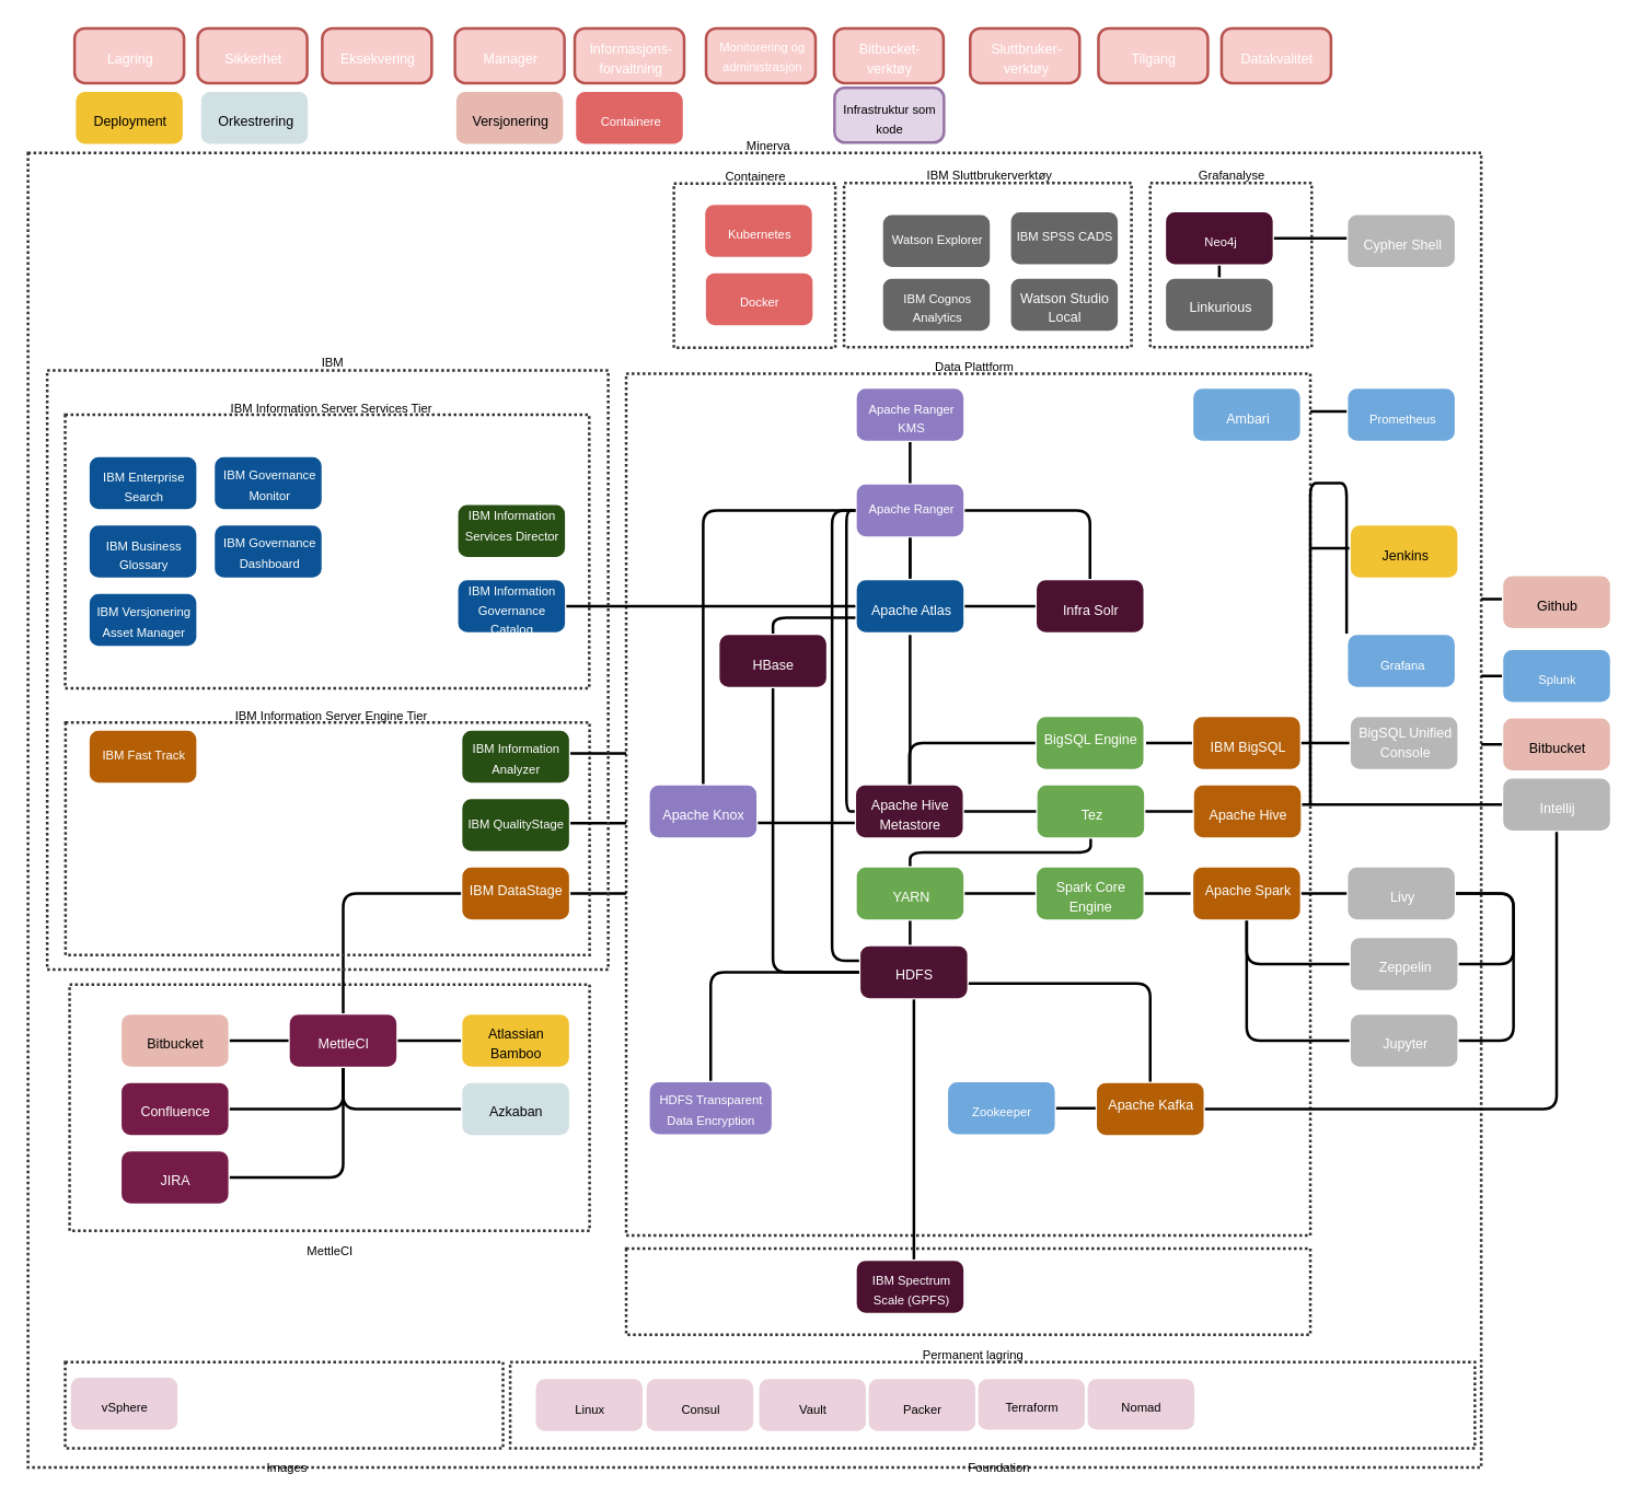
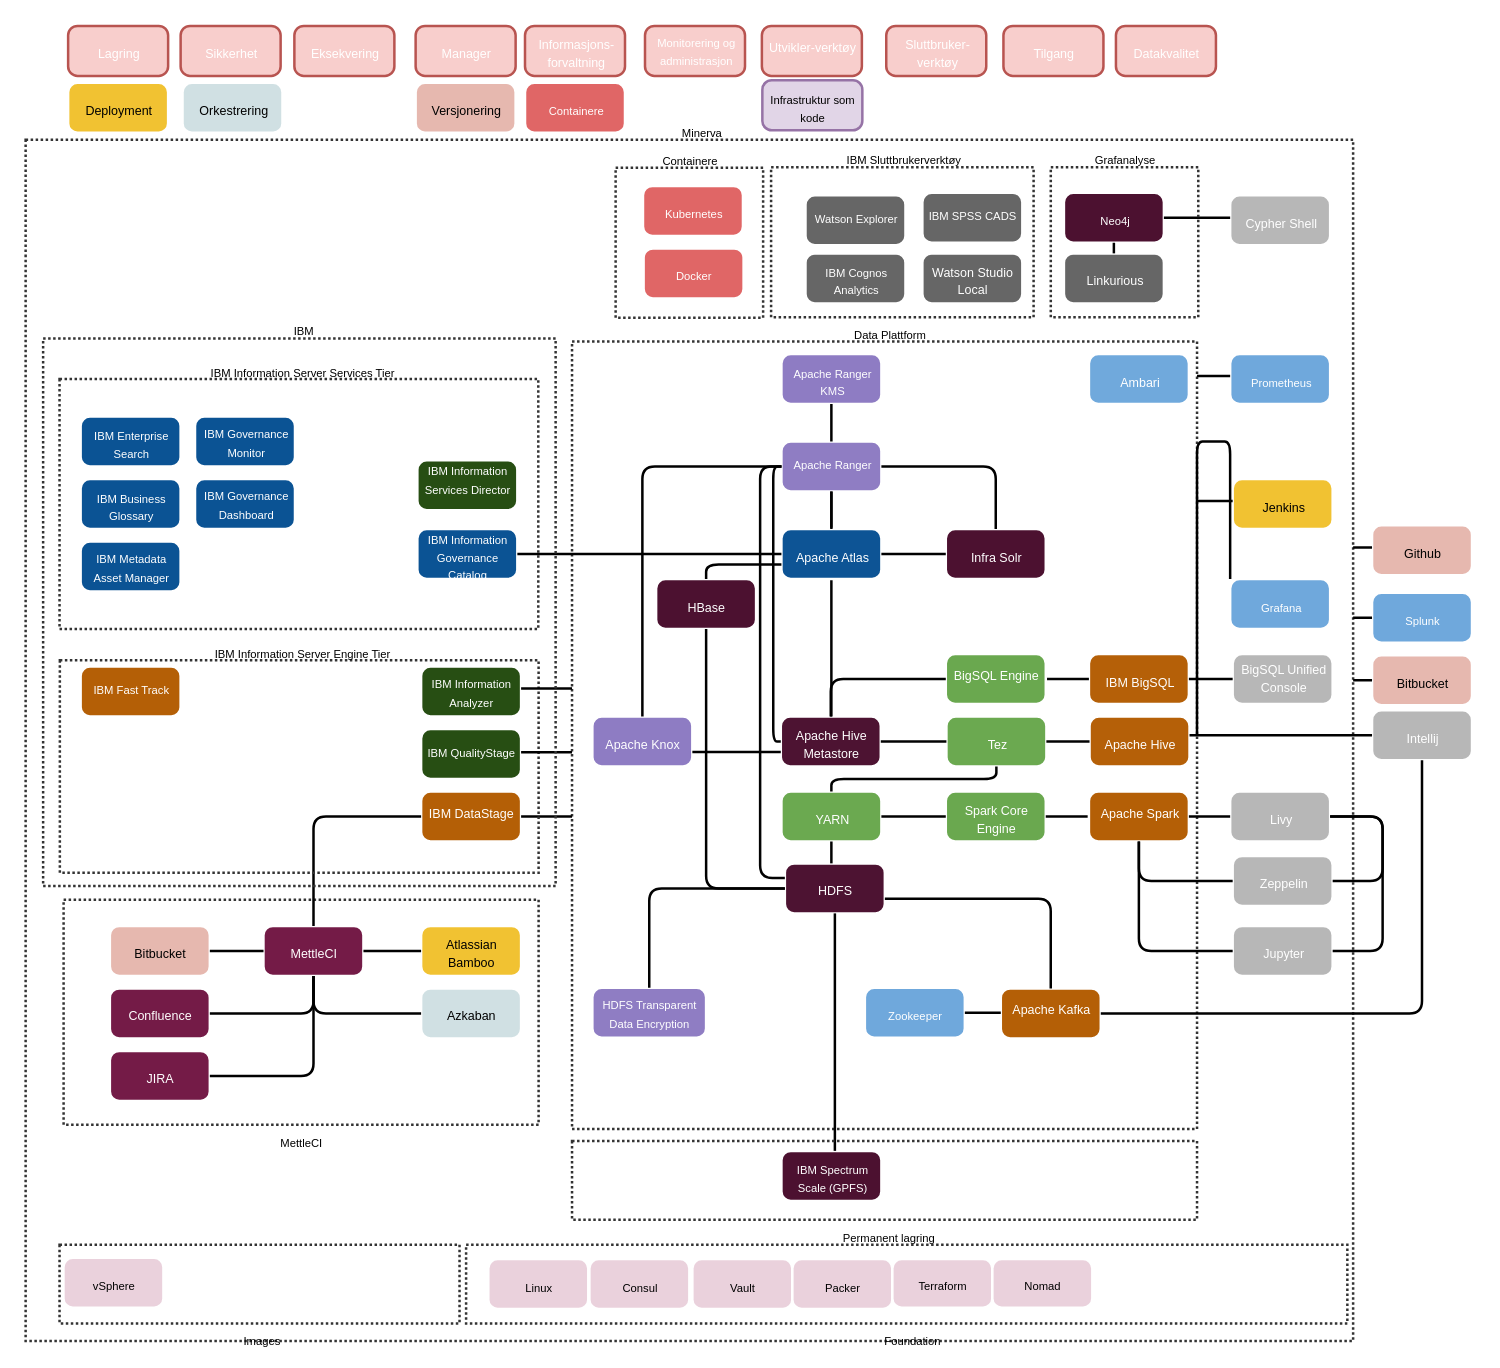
- <mxCell id="38" value="&lt;div style='width: 73.0px;height: 20.8px;word-break: break-word;'&gt;&lt;div align=&quot;center&quot;&gt;&lt;span style=&quot;font-family:Arial;text-decoration:none;color:rgb(255, 255, 255);font-size:10px; line-height: normal;&quot;&gt;Bitbucket-verktøy&lt;/span&gt;&lt;/div&gt;&lt;/div&gt;" style="shape=rect;rounded=1;arcSize=15;absoluteArcSize=1;shadow=0;strokeWidth=2;fillColor=#f8cecc;strokeColor=#b85450;opacity=100.0;html=1;nl2Br=0;verticalAlign=middle;align=center;spacingLeft=8.0;spacingRight=6;whiteSpace=wrap;gliffyId=96;" parent="1" vertex="1"><mxGeometry x="609" width="80" height="40" as="geometry" y="20" /></mxCell>
+ <mxCell id="38" value="&lt;div style='width: 73.0px;height: 20.8px;word-break: break-word;'&gt;&lt;div align=&quot;center&quot;&gt;&lt;span style=&quot;font-family:Arial;text-decoration:none;color:rgb(255, 255, 255);font-size:10px; line-height: normal;&quot;&gt;Utvikler-verktøy&lt;/span&gt;&lt;/div&gt;&lt;/div&gt;" style="shape=rect;rounded=1;arcSize=15;absoluteArcSize=1;shadow=0;strokeWidth=2;fillColor=#f8cecc;strokeColor=#b85450;opacity=100.0;html=1;nl2Br=0;verticalAlign=middle;align=center;spacingLeft=8.0;spacingRight=6;whiteSpace=wrap;gliffyId=96;" parent="1" vertex="1"><mxGeometry x="609" width="80" height="40" as="geometry" y="20" /></mxCell>
- <mxCell id="76" value="&lt;div style='width: 73.0px;height: 28.8px;word-break: break-word;'&gt;&lt;div align=&quot;center&quot;&gt;&lt;span style=&quot;font-family:Arial;text-decoration:none;color:rgb(255, 255, 255);font-size:9px; line-height: normal;&quot;&gt; IBM Versjonering Asset Manager&lt;/span&gt;&lt;/div&gt;&lt;/div&gt;" style="shape=rect;rounded=1;arcSize=15;absoluteArcSize=1;shadow=0;strokeWidth=2;fillColor=#0b5394;strokeColor=#ffffff;opacity=100.0;html=1;nl2Br=0;verticalAlign=middle;align=center;spacingLeft=8.0;spacingRight=6;whiteSpace=wrap;gliffyId=235;" parent="1" vertex="1"><mxGeometry x="64" y="432.5" width="80" height="40" as="geometry" /></mxCell>
+ <mxCell id="76" value="&lt;div style='width: 73.0px;height: 28.8px;word-break: break-word;'&gt;&lt;div align=&quot;center&quot;&gt;&lt;span style=&quot;font-family:Arial;text-decoration:none;color:rgb(255, 255, 255);font-size:9px; line-height: normal;&quot;&gt; IBM Metadata Asset Manager&lt;/span&gt;&lt;/div&gt;&lt;/div&gt;" style="shape=rect;rounded=1;arcSize=15;absoluteArcSize=1;shadow=0;strokeWidth=2;fillColor=#0b5394;strokeColor=#ffffff;opacity=100.0;html=1;nl2Br=0;verticalAlign=middle;align=center;spacingLeft=8.0;spacingRight=6;whiteSpace=wrap;gliffyId=235;" parent="1" vertex="1"><mxGeometry x="64" y="432.5" width="80" height="40" as="geometry" /></mxCell>
